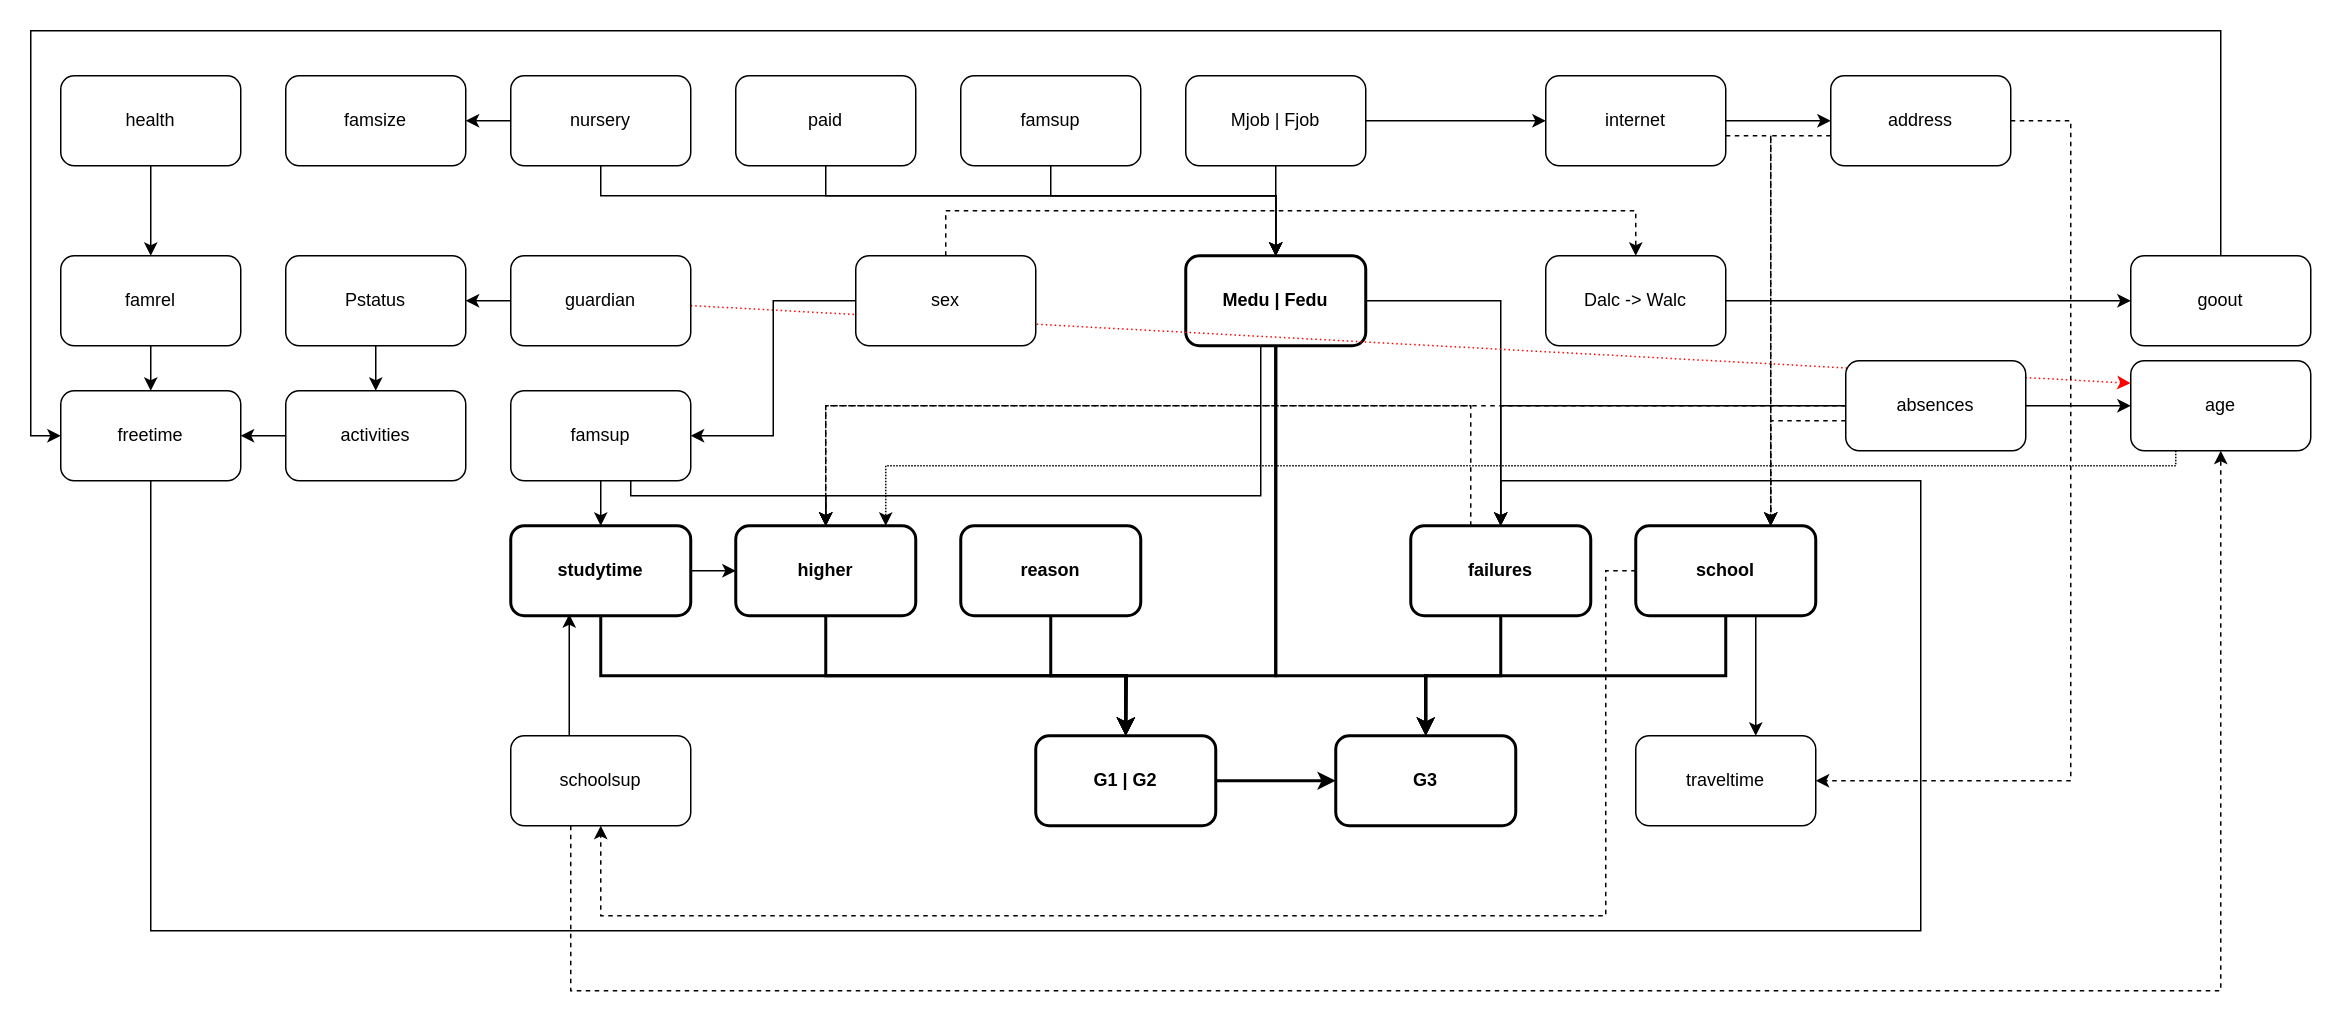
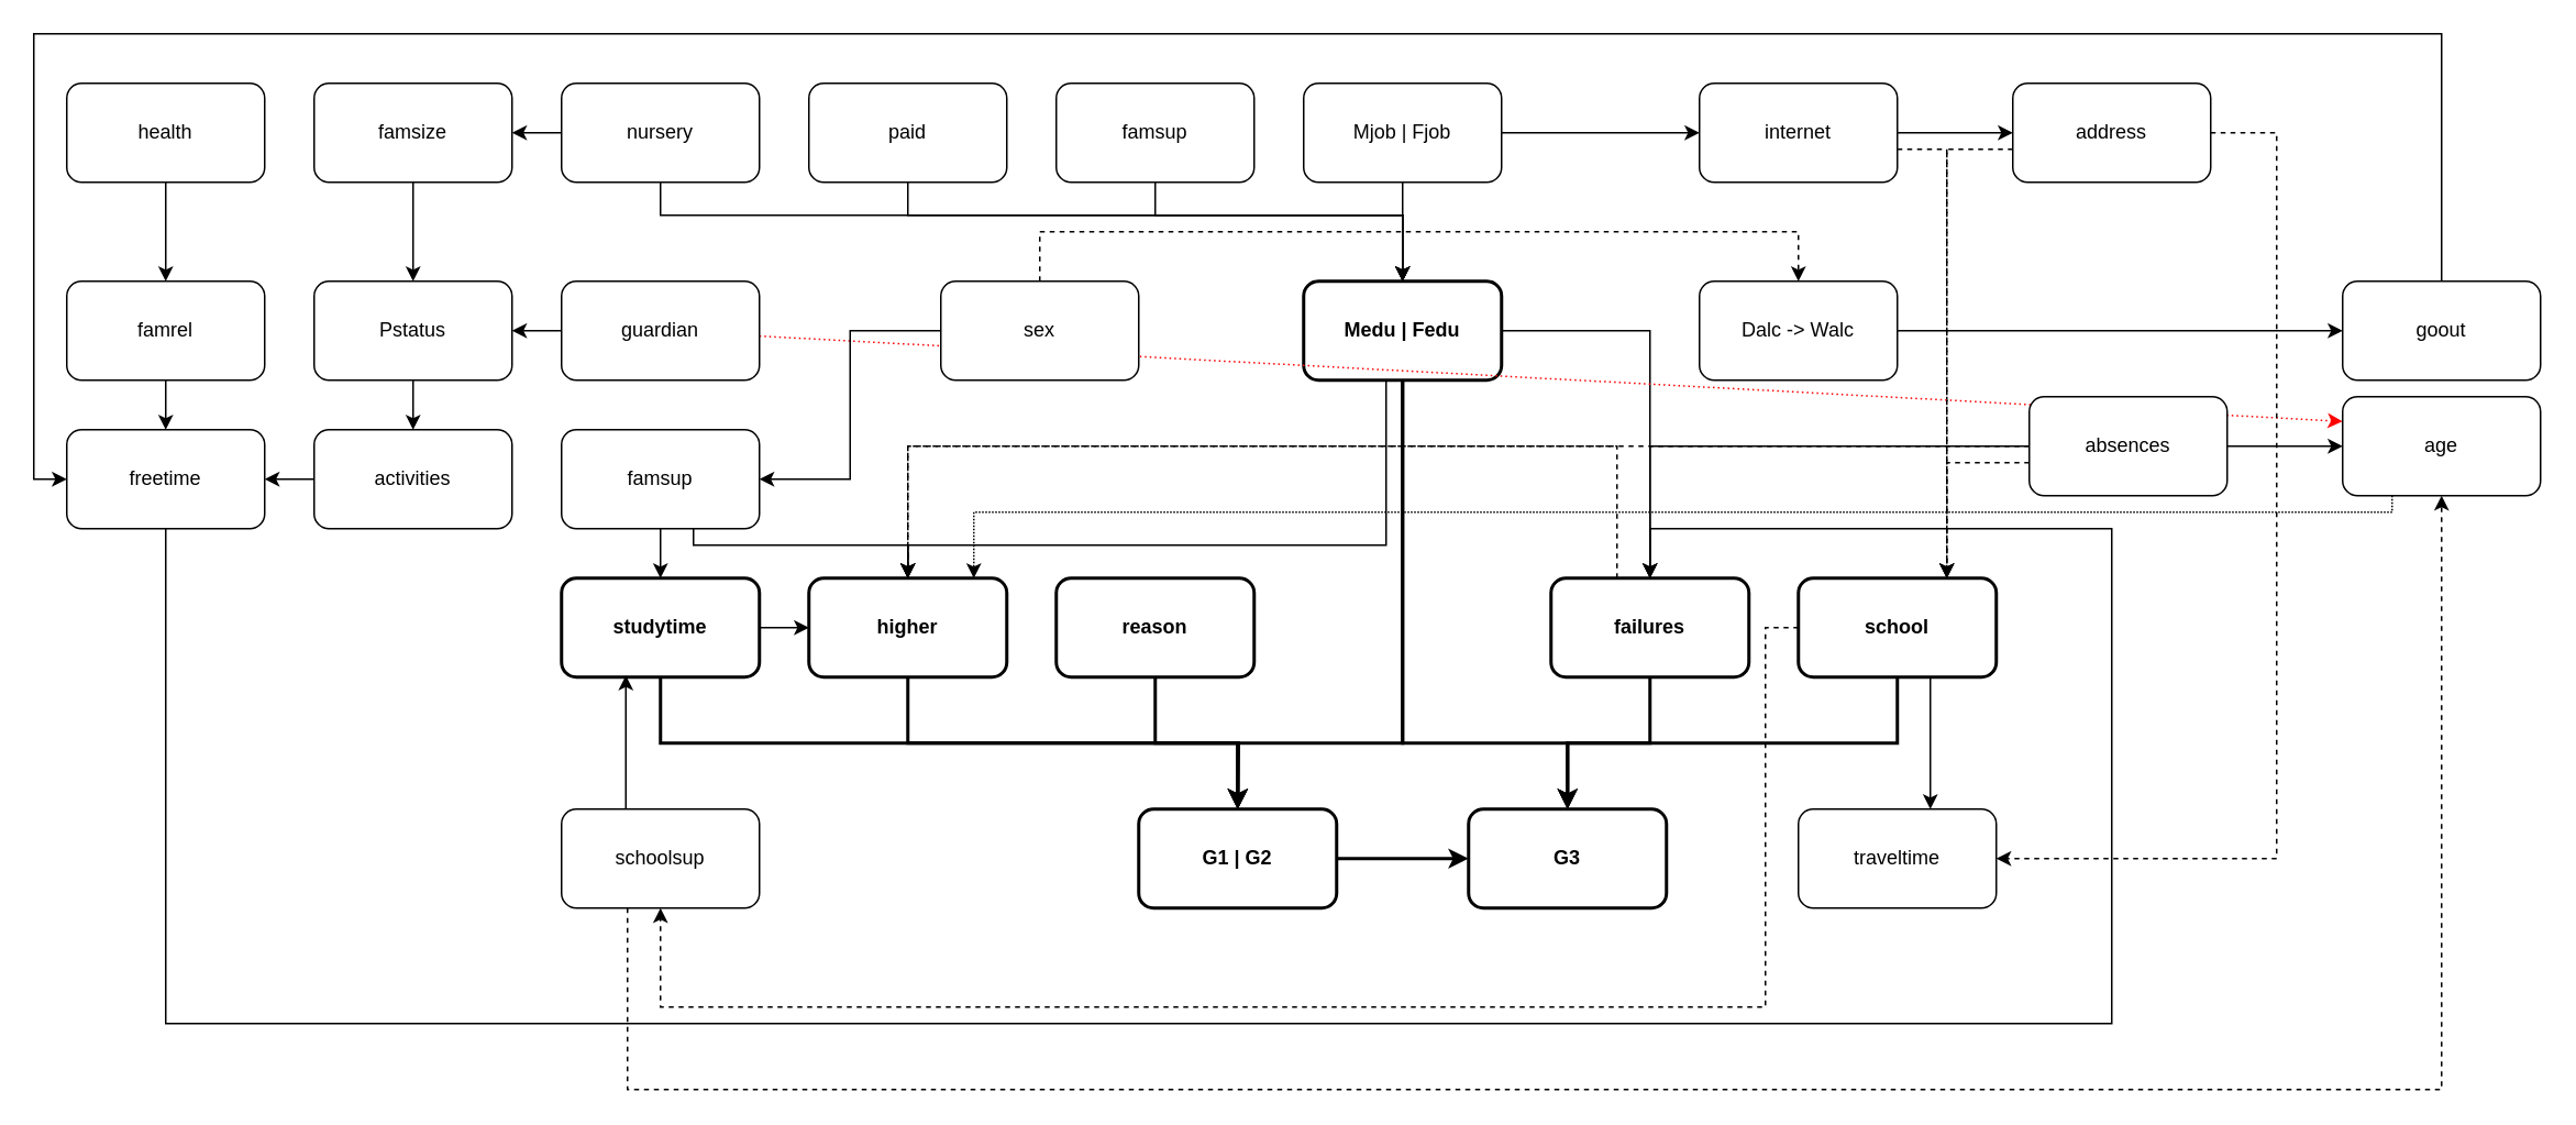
+ <mxCell id="37" value="" style="edgeStyle=orthogonalEdgeStyle;rounded=0;orthogonalLoop=1;jettySize=auto;html=1;" parent="1" source="38" target="40" edge="1"><mxGeometry relative="1" as="geometry" /></mxCell>
